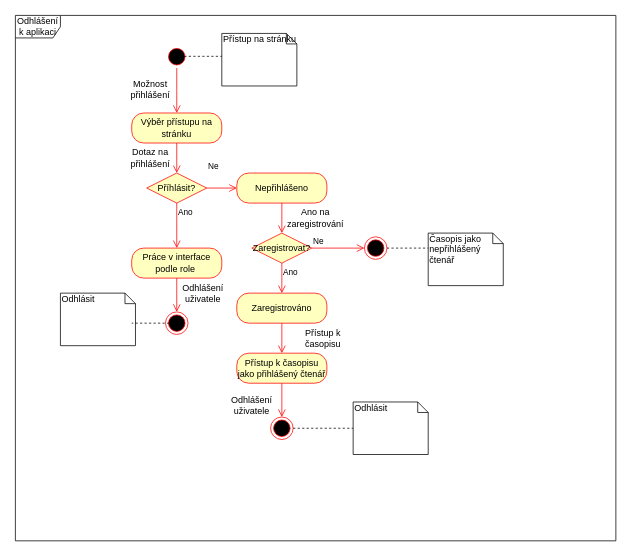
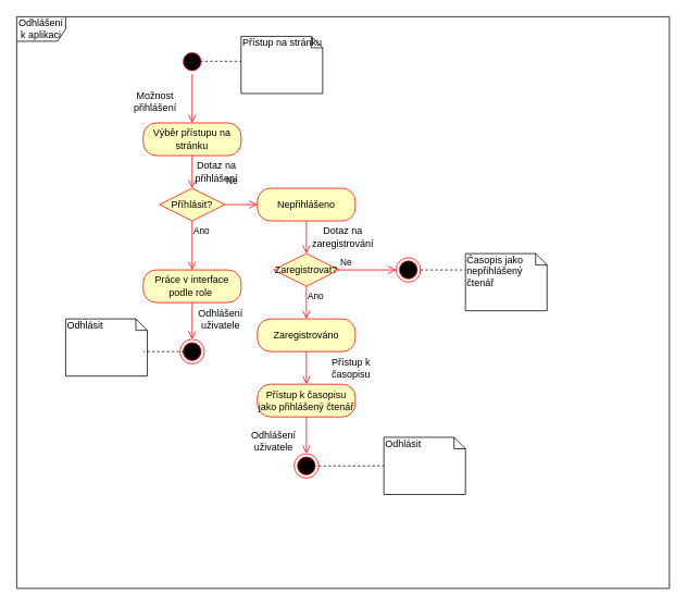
- <mxCell id="32" value="Možnost přihlášení" style="text;html=1;strokeColor=none;fillColor=none;align=center;verticalAlign=middle;whiteSpace=wrap;rounded=0;" vertex="1" parent="1"><mxGeometry x="180" y="109" width="40" height="20" as="geometry" /></mxCell>
+ <mxCell id="32" value="Možnost přihlášení" style="text;html=1;strokeColor=none;fillColor=none;align=center;verticalAlign=middle;whiteSpace=wrap;rounded=0;" vertex="1" parent="1"><mxGeometry x="170" y="114" width="40" height="20" as="geometry" /></mxCell>
- <mxCell id="33" value="Dotaz na přihlášení" style="text;html=1;strokeColor=none;fillColor=none;align=center;verticalAlign=middle;whiteSpace=wrap;rounded=0;" vertex="1" parent="1"><mxGeometry x="180" y="200" width="40" height="20" as="geometry" /></mxCell>
+ <mxCell id="33" value="Dotaz na přihlášení" style="text;html=1;strokeColor=none;fillColor=none;align=center;verticalAlign=middle;whiteSpace=wrap;rounded=0;" vertex="1" parent="1"><mxGeometry x="245" y="200" width="40" height="20" as="geometry" /></mxCell>
- <mxCell id="34" value="Ano na zaregistrování" style="text;html=1;strokeColor=none;fillColor=none;align=center;verticalAlign=middle;whiteSpace=wrap;rounded=0;" vertex="1" parent="1"><mxGeometry x="400" y="280" width="40" height="20" as="geometry" /></mxCell>
+ <mxCell id="34" value="Dotaz na zaregistrování" style="text;html=1;strokeColor=none;fillColor=none;align=center;verticalAlign=middle;whiteSpace=wrap;rounded=0;" vertex="1" parent="1"><mxGeometry x="400" y="280" width="40" height="20" as="geometry" /></mxCell>
